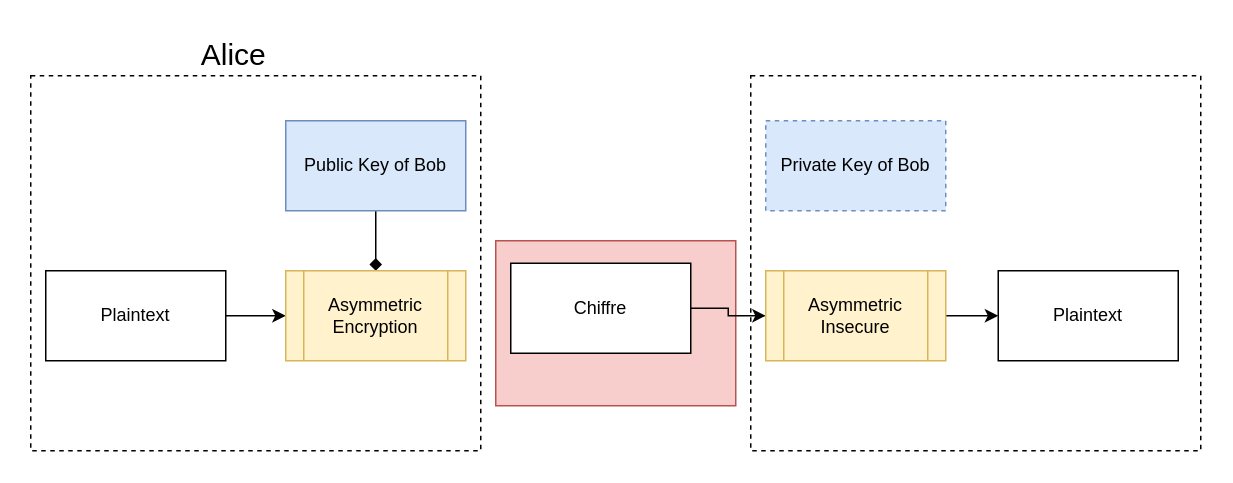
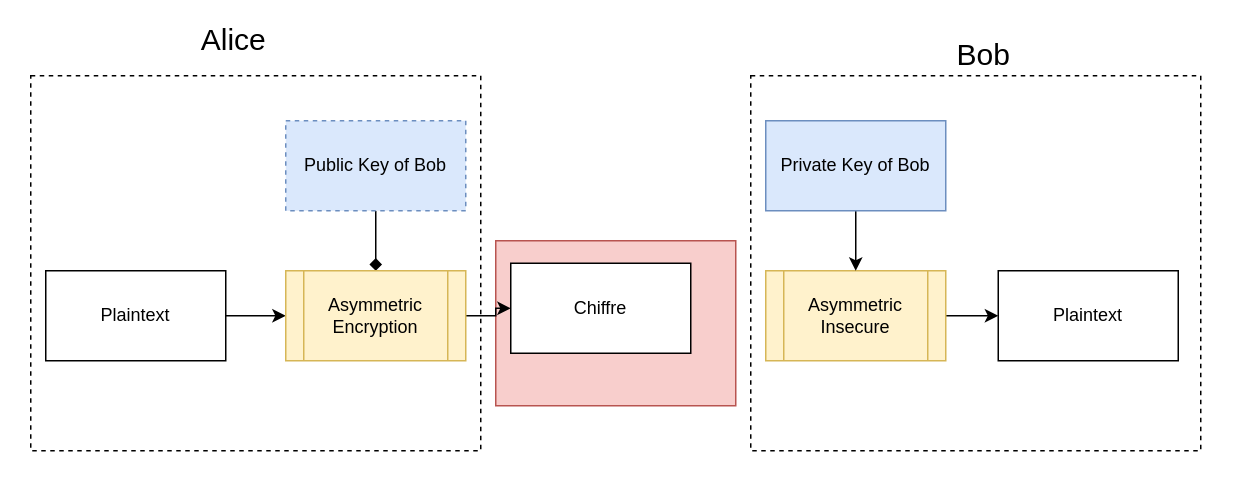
- <mxCell id="19" value="Alice" style="text;html=1;align=center;verticalAlign=middle;resizable=0;points=[];autosize=1;fontSize=20;" vertex="1" parent="1"><mxGeometry x="125" y="20" width="60" height="30" as="geometry" /></mxCell>
+ <mxCell id="19" value="Alice" style="text;html=1;align=center;verticalAlign=middle;resizable=0;points=[];autosize=1;fontSize=20;" vertex="1" parent="1"><mxGeometry x="125" y="10" width="60" height="30" as="geometry" /></mxCell>
+ <mxCell id="18" value="Bob" style="text;html=1;align=center;verticalAlign=middle;resizable=0;points=[];autosize=1;fontSize=20;" vertex="1" parent="1"><mxGeometry x="630" y="20" width="50" height="30" as="geometry" /></mxCell>
- <mxCell id="8" value="Public Key of Bob" style="rounded=0;whiteSpace=wrap;html=1;fillColor=#dae8fc;strokeColor=#6c8ebf;" vertex="1" parent="1"><mxGeometry x="190" y="80" width="120" height="60" as="geometry" /></mxCell>
+ <mxCell id="8" value="Public Key of Bob" style="rounded=0;whiteSpace=wrap;html=1;fillColor=#dae8fc;strokeColor=#6c8ebf;dashed=1;" vertex="1" parent="1"><mxGeometry x="190" y="80" width="120" height="60" as="geometry" /></mxCell>
- <mxCell id="16" value="Private Key of Bob" style="rounded=0;whiteSpace=wrap;html=1;fillColor=#dae8fc;strokeColor=#6c8ebf;dashed=1;" vertex="1" parent="1"><mxGeometry x="510" y="80" width="120" height="60" as="geometry" /></mxCell>
+ <mxCell id="16" value="Private Key of Bob" style="rounded=0;whiteSpace=wrap;html=1;fillColor=#dae8fc;strokeColor=#6c8ebf;" vertex="1" parent="1"><mxGeometry x="510" y="80" width="120" height="60" as="geometry" /></mxCell>
+ <mxCell id="15" style="edgeStyle=orthogonalEdgeStyle;rounded=0;orthogonalLoop=1;jettySize=auto;html=1;entryX=0.5;entryY=0;entryDx=0;entryDy=0;" edge="1" parent="1" source="16" target="14"><mxGeometry relative="1" as="geometry" /></mxCell>
- <mxCell id="11" style="edgeStyle=orthogonalEdgeStyle;rounded=0;orthogonalLoop=1;jettySize=auto;html=1;entryX=0;entryY=0.5;entryDx=0;entryDy=0;" edge="1" parent="1" source="12" target="14"><mxGeometry relative="1" as="geometry" /></mxCell>
+ <mxCell id="9" style="edgeStyle=orthogonalEdgeStyle;rounded=0;orthogonalLoop=1;jettySize=auto;html=1;entryX=0;entryY=0.5;entryDx=0;entryDy=0;" edge="1" parent="1" source="10" target="12"><mxGeometry relative="1" as="geometry" /></mxCell>
